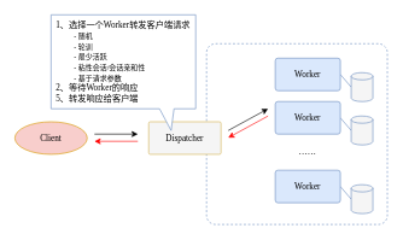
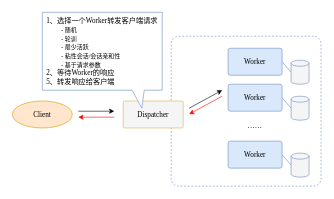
- <mxCell id="14" value="Client" style="ellipse;whiteSpace=wrap;html=1;shadow=0;fontFamily=Times New Roman;strokeColor=#d79b00;fillColor=#f8cecc;" vertex="1" parent="1"><mxGeometry x="20" y="168" width="100" height="45" as="geometry" /></mxCell>
+ <mxCell id="14" value="Client" style="ellipse;whiteSpace=wrap;html=1;shadow=0;fontFamily=Times New Roman;strokeColor=#d79b00;fillColor=#ffe6cc;" vertex="1" parent="1"><mxGeometry x="20" y="168" width="100" height="45" as="geometry" /></mxCell>
